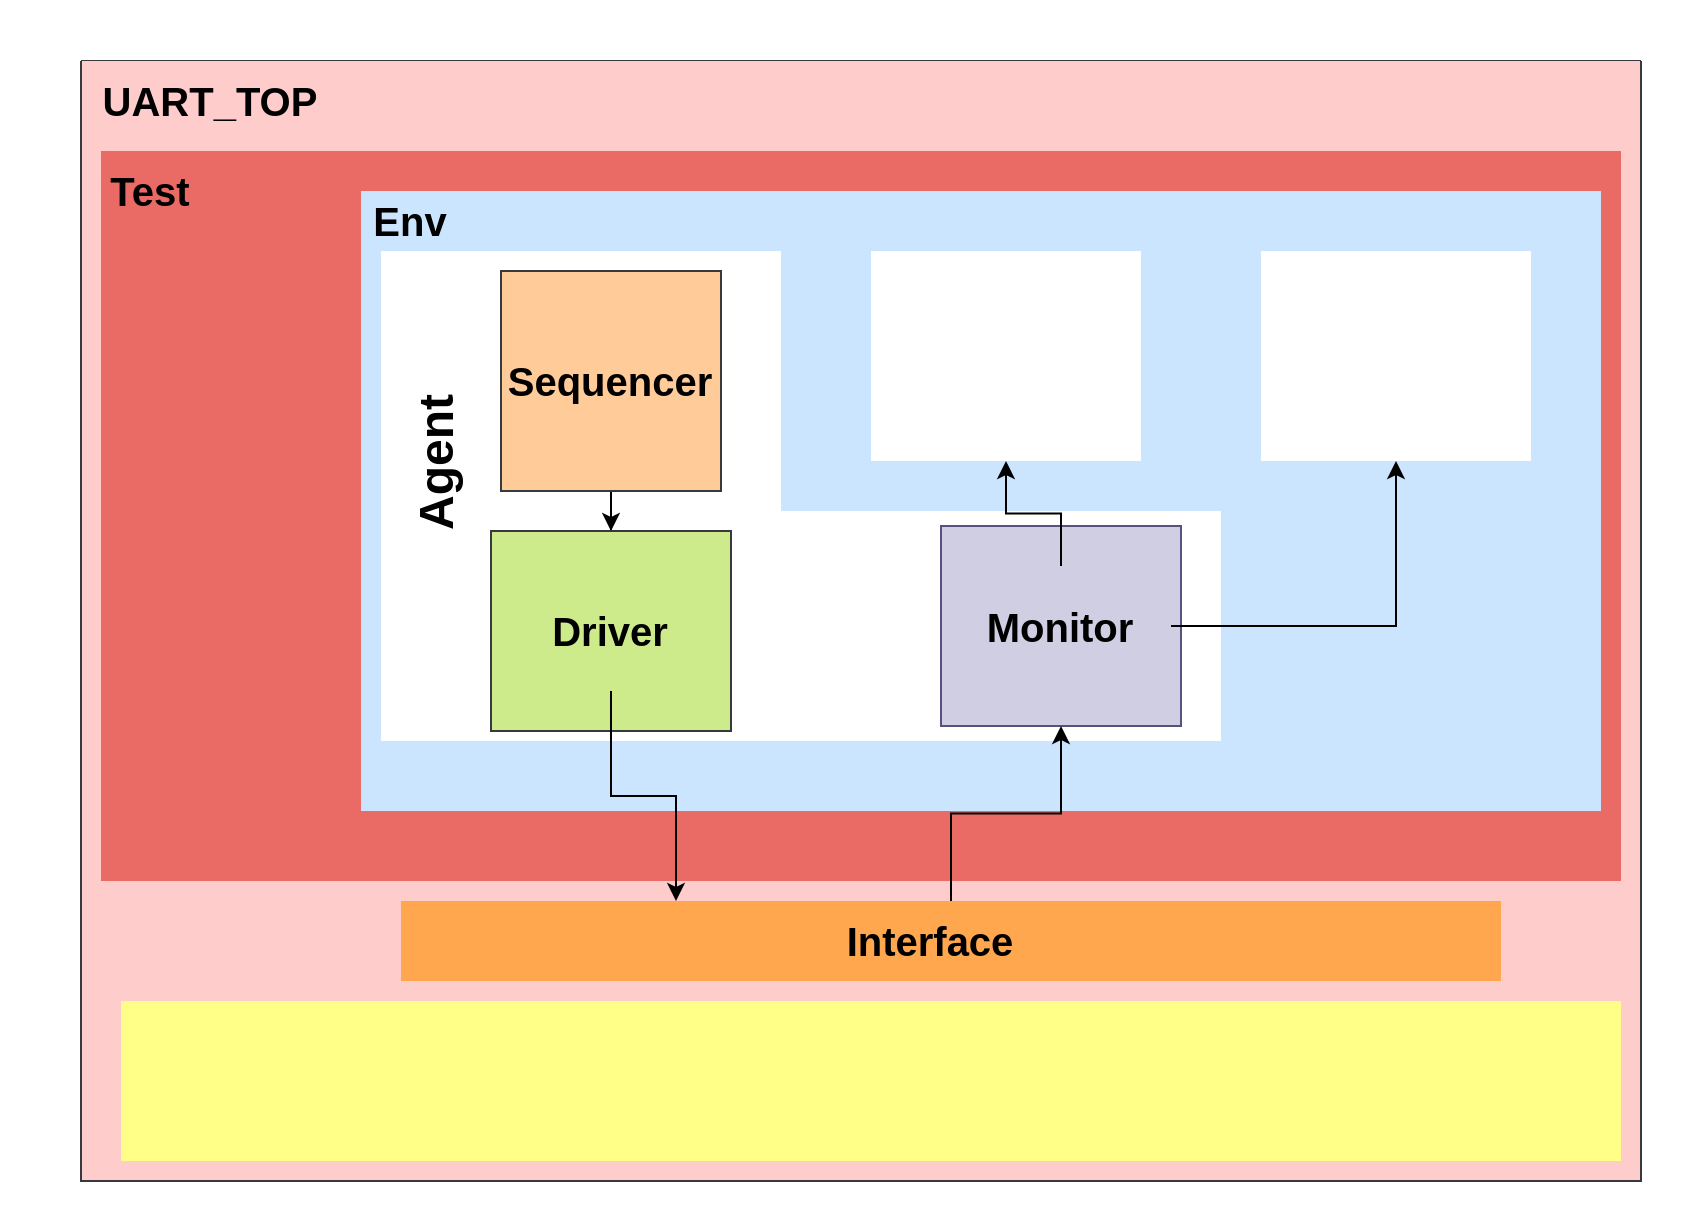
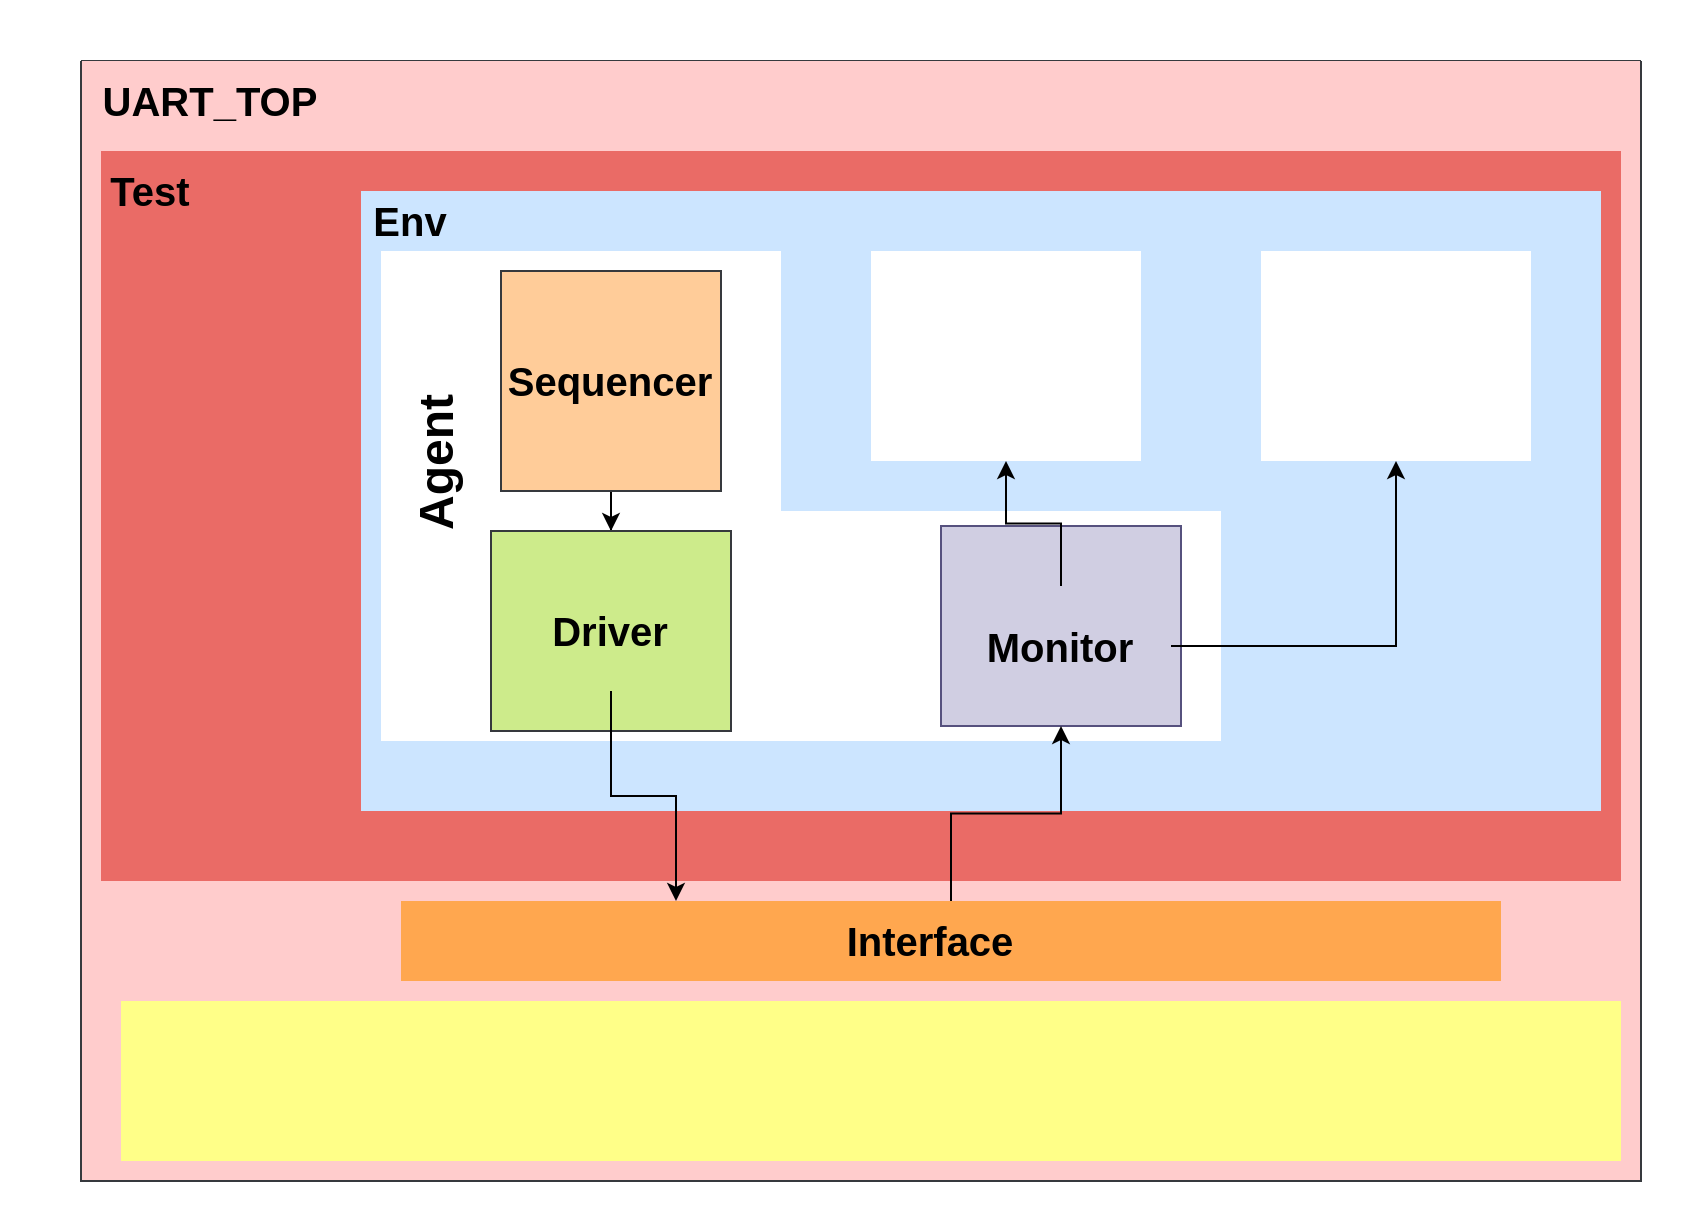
- <mxCell id="22" value="&lt;font style=&quot;font-size: 20px;&quot;&gt;&lt;b&gt;Monitor&lt;/b&gt;&lt;/font&gt;" style="text;strokeColor=none;align=center;fillColor=none;html=1;verticalAlign=middle;whiteSpace=wrap;rounded=0;" vertex="1" parent="2"><mxGeometry x="435" y="252.5" width="110" height="60" as="geometry" /></mxCell>
+ <mxCell id="22" value="&lt;font style=&quot;font-size: 20px;&quot;&gt;&lt;b&gt;Monitor&lt;/b&gt;&lt;/font&gt;" style="text;strokeColor=none;align=center;fillColor=none;html=1;verticalAlign=middle;whiteSpace=wrap;rounded=0;" vertex="1" parent="2"><mxGeometry x="435" y="262.5" width="110" height="60" as="geometry" /></mxCell>
